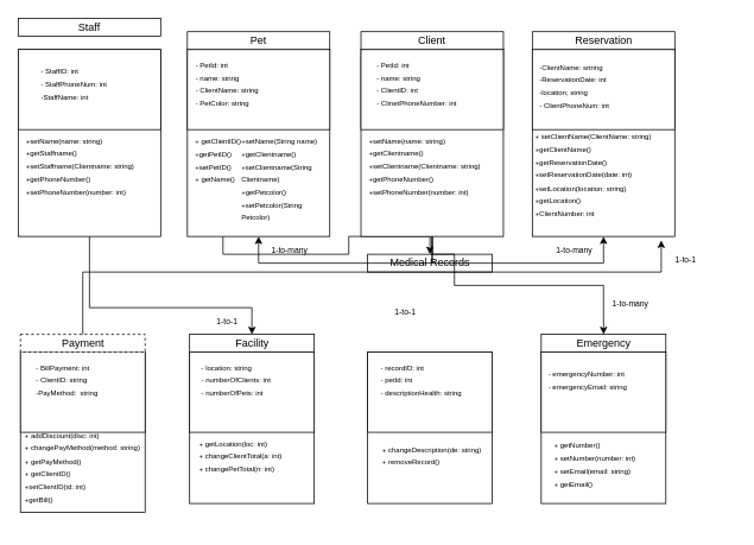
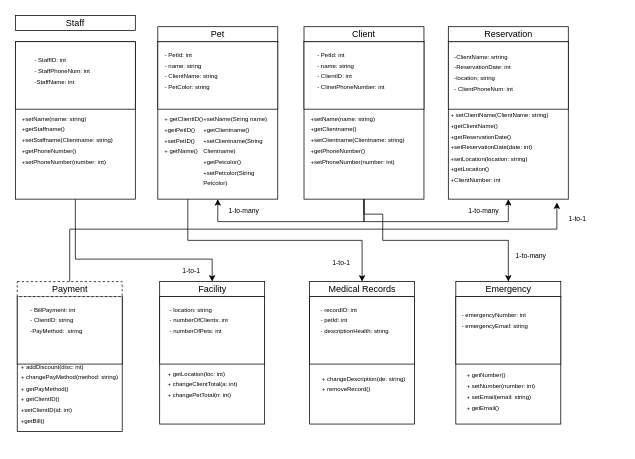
- <mxCell id="20" value="Medical Records" style="rounded=0;whiteSpace=wrap;html=1;" vertex="1" parent="1"><mxGeometry x="412.5" y="285" width="140" height="20" as="geometry" /></mxCell>
+ <mxCell id="20" value="Medical Records" style="rounded=0;whiteSpace=wrap;html=1;" vertex="1" parent="1"><mxGeometry x="412.5" y="375" width="140" height="20" as="geometry" /></mxCell>
